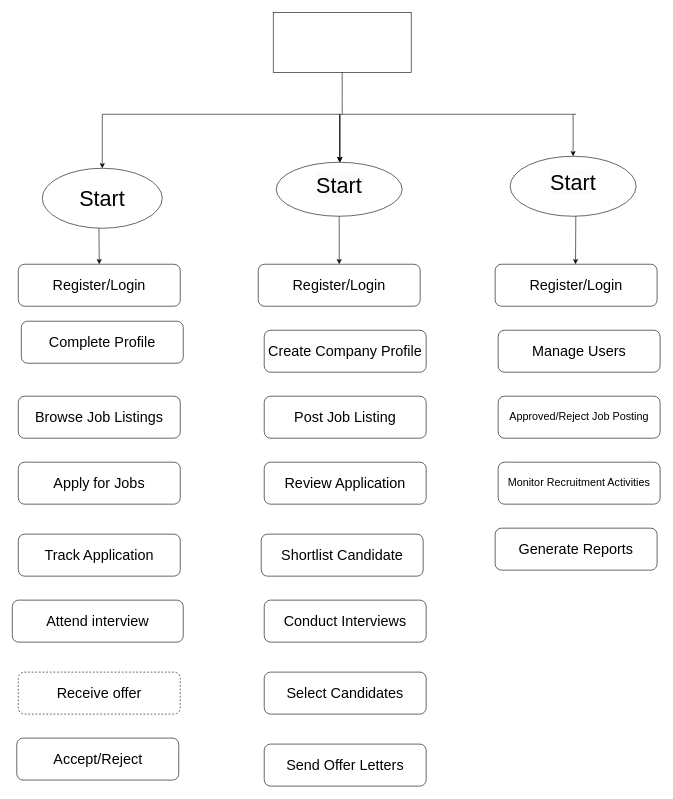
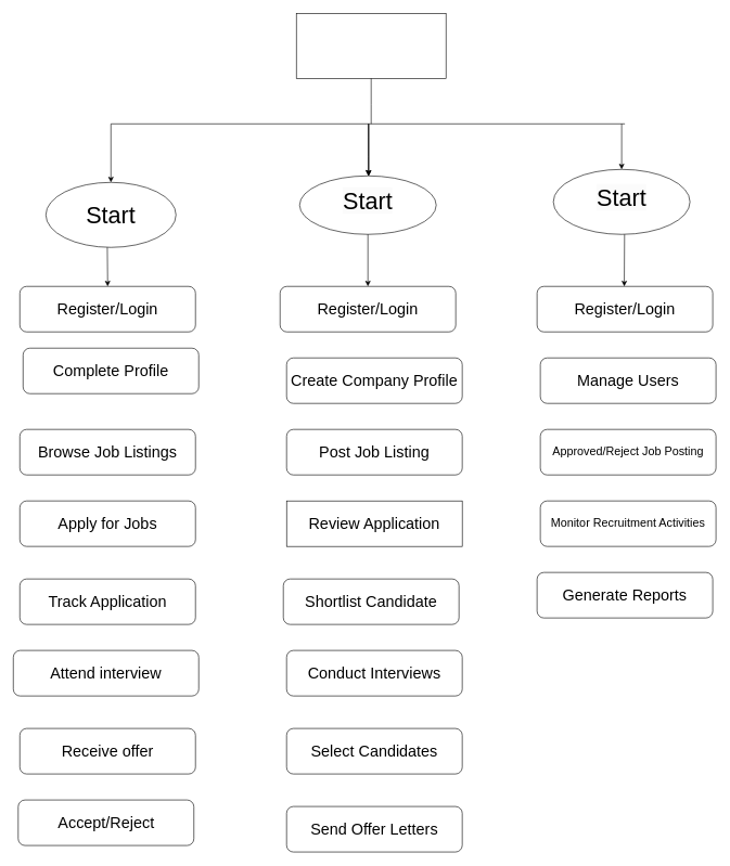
- <mxCell id="29" value="&lt;font style=&quot;font-size: 24px;&quot;&gt;Review Application&lt;/font&gt;" style="rounded=1;whiteSpace=wrap;html=1;" vertex="1" parent="1"><mxGeometry x="440" y="770" width="270" height="70" as="geometry" /></mxCell>
+ <mxCell id="29" value="&lt;font style=&quot;font-size: 24px;&quot;&gt;Review Application&lt;/font&gt;" style="whiteSpace=wrap;html=1;rounded=0;" vertex="1" parent="1"><mxGeometry x="440" y="770" width="270" height="70" as="geometry" /></mxCell>
- <mxCell id="18" value="&lt;font style=&quot;font-size: 24px;&quot;&gt;Receive offer&lt;/font&gt;" style="rounded=1;whiteSpace=wrap;html=1;dashed=1;" vertex="1" parent="1"><mxGeometry x="30" y="1120" width="270" height="70" as="geometry" /></mxCell>
+ <mxCell id="18" value="&lt;font style=&quot;font-size: 24px;&quot;&gt;Receive offer&lt;/font&gt;" style="rounded=1;whiteSpace=wrap;html=1;" vertex="1" parent="1"><mxGeometry x="30" y="1120" width="270" height="70" as="geometry" /></mxCell>
